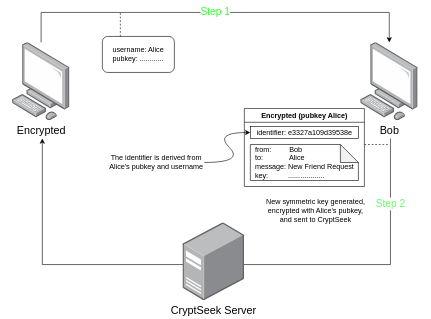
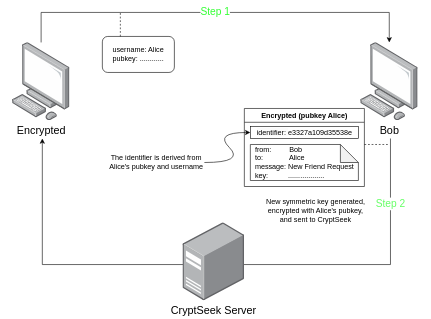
- <mxCell id="11" value="&lt;span style=&quot;color: rgb(0, 0, 0); font-family: Helvetica; font-size: 12px; font-style: normal; font-variant-ligatures: normal; font-variant-caps: normal; font-weight: 400; letter-spacing: normal; orphans: 2; text-align: center; text-indent: 0px; text-transform: none; widows: 2; word-spacing: 0px; -webkit-text-stroke-width: 0px; white-space: normal; background-color: rgb(251, 251, 251); text-decoration-thickness: initial; text-decoration-style: initial; text-decoration-color: initial; display: inline !important; float: none;&quot;&gt;identifier:&amp;nbsp;&lt;/span&gt;&lt;span style=&quot;forced-color-adjust: none; color: rgb(0, 0, 0); font-family: Helvetica; font-size: 12px; font-style: normal; font-variant-ligatures: normal; font-variant-caps: normal; font-weight: 400; letter-spacing: normal; orphans: 2; text-align: center; text-indent: 0px; text-transform: none; widows: 2; word-spacing: 0px; -webkit-text-stroke-width: 0px; white-space: normal; background-color: initial; text-decoration-thickness: initial; text-decoration-style: initial; text-decoration-color: initial;&quot;&gt;e3327a109d39538e&lt;/span&gt;" style="rounded=0;whiteSpace=wrap;html=1;" vertex="1" parent="9"><mxGeometry x="10" y="30" width="180" height="20" as="geometry" /></mxCell>
+ <mxCell id="11" value="&lt;span style=&quot;color: rgb(0, 0, 0); font-family: Helvetica; font-size: 12px; font-style: normal; font-variant-ligatures: normal; font-variant-caps: normal; font-weight: 400; letter-spacing: normal; orphans: 2; text-align: center; text-indent: 0px; text-transform: none; widows: 2; word-spacing: 0px; -webkit-text-stroke-width: 0px; white-space: normal; background-color: rgb(251, 251, 251); text-decoration-thickness: initial; text-decoration-style: initial; text-decoration-color: initial; display: inline !important; float: none;&quot;&gt;identifier:&amp;nbsp;&lt;/span&gt;&lt;span style=&quot;forced-color-adjust: none; color: rgb(0, 0, 0); font-family: Helvetica; font-size: 12px; font-style: normal; font-variant-ligatures: normal; font-variant-caps: normal; font-weight: 400; letter-spacing: normal; orphans: 2; text-align: center; text-indent: 0px; text-transform: none; widows: 2; word-spacing: 0px; -webkit-text-stroke-width: 0px; white-space: normal; background-color: initial; text-decoration-thickness: initial; text-decoration-style: initial; text-decoration-color: initial;&quot;&gt;e3327a109d35538e&lt;/span&gt;" style="rounded=0;whiteSpace=wrap;html=1;" vertex="1" parent="9"><mxGeometry x="10" y="30" width="180" height="20" as="geometry" /></mxCell>
